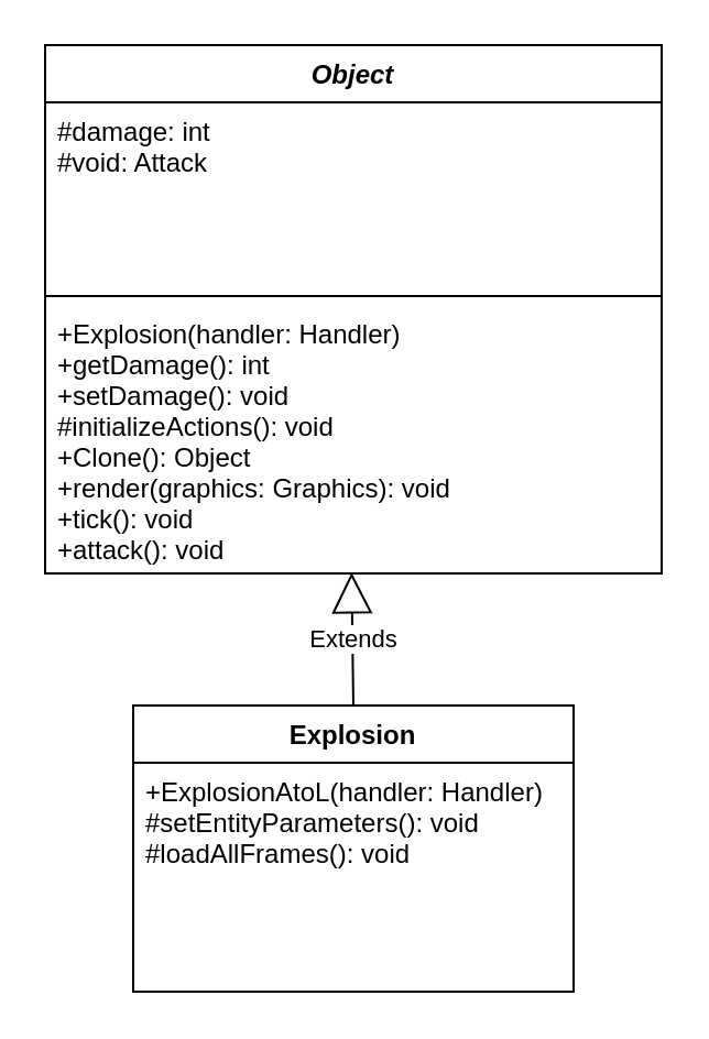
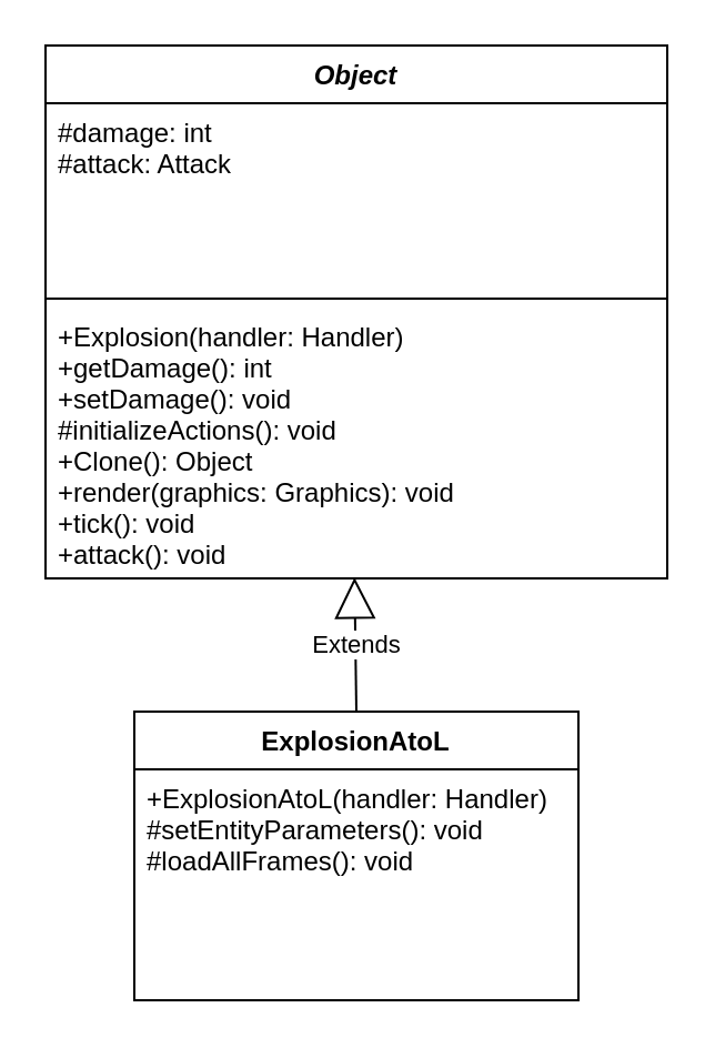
- <mxCell id="3" value="#damage: int&#10;#void: Attack" style="text;strokeColor=none;fillColor=none;align=left;verticalAlign=top;spacingLeft=4;spacingRight=4;overflow=hidden;rotatable=0;points=[[0,0.5],[1,0.5]];portConstraint=eastwest;" parent="2" vertex="1"><mxGeometry y="26" width="280" height="84" as="geometry" /></mxCell>
+ <mxCell id="3" value="#damage: int&#10;#attack: Attack" style="text;strokeColor=none;fillColor=none;align=left;verticalAlign=top;spacingLeft=4;spacingRight=4;overflow=hidden;rotatable=0;points=[[0,0.5],[1,0.5]];portConstraint=eastwest;" parent="2" vertex="1"><mxGeometry y="26" width="280" height="84" as="geometry" /></mxCell>
- <mxCell id="6" value="Explosion" style="swimlane;fontStyle=1;childLayout=stackLayout;horizontal=1;startSize=26;fillColor=none;horizontalStack=0;resizeParent=1;resizeParentMax=0;resizeLast=0;collapsible=1;marginBottom=0;" parent="1" vertex="1"><mxGeometry x="60" y="320" width="200" height="130" as="geometry" /></mxCell>
+ <mxCell id="6" value="ExplosionAtoL" style="swimlane;fontStyle=1;childLayout=stackLayout;horizontal=1;startSize=26;fillColor=none;horizontalStack=0;resizeParent=1;resizeParentMax=0;resizeLast=0;collapsible=1;marginBottom=0;" parent="1" vertex="1"><mxGeometry x="60" y="320" width="200" height="130" as="geometry" /></mxCell>
